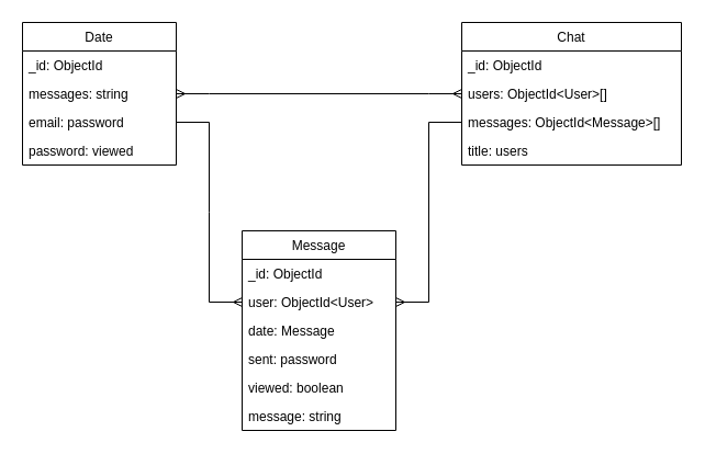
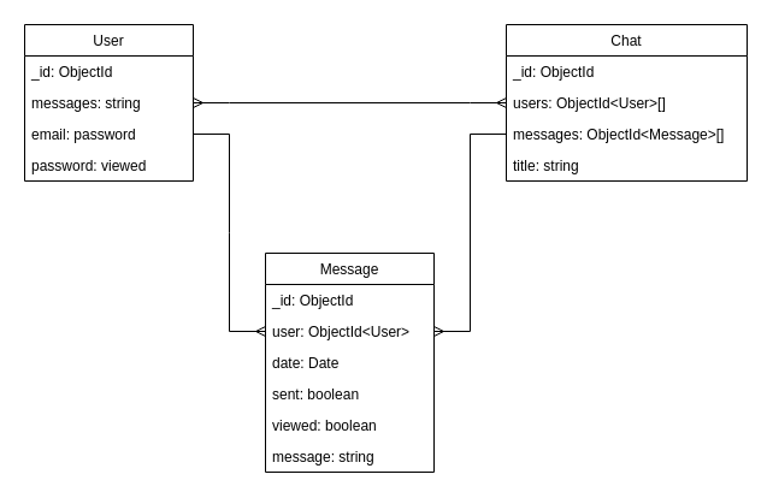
- <mxCell id="2" value="Date" style="swimlane;fontStyle=0;childLayout=stackLayout;horizontal=1;startSize=26;fillColor=none;horizontalStack=0;resizeParent=1;resizeParentMax=0;resizeLast=0;collapsible=1;marginBottom=0;" vertex="1" parent="1"><mxGeometry x="20" y="20" width="140" height="130" as="geometry" /></mxCell>
+ <mxCell id="2" value="User" style="swimlane;fontStyle=0;childLayout=stackLayout;horizontal=1;startSize=26;fillColor=none;horizontalStack=0;resizeParent=1;resizeParentMax=0;resizeLast=0;collapsible=1;marginBottom=0;" vertex="1" parent="1"><mxGeometry x="20" y="20" width="140" height="130" as="geometry" /></mxCell>
- <mxCell id="11" value="title: users" style="text;strokeColor=none;fillColor=none;align=left;verticalAlign=top;spacingLeft=4;spacingRight=4;overflow=hidden;rotatable=0;points=[[0,0.5],[1,0.5]];portConstraint=eastwest;" vertex="1" parent="7"><mxGeometry y="104" width="200" height="26" as="geometry" /></mxCell>
+ <mxCell id="11" value="title: string" style="text;strokeColor=none;fillColor=none;align=left;verticalAlign=top;spacingLeft=4;spacingRight=4;overflow=hidden;rotatable=0;points=[[0,0.5],[1,0.5]];portConstraint=eastwest;" vertex="1" parent="7"><mxGeometry y="104" width="200" height="26" as="geometry" /></mxCell>
- <mxCell id="15" value="date: Message" style="text;strokeColor=none;fillColor=none;align=left;verticalAlign=top;spacingLeft=4;spacingRight=4;overflow=hidden;rotatable=0;points=[[0,0.5],[1,0.5]];portConstraint=eastwest;" vertex="1" parent="12"><mxGeometry y="78" width="140" height="26" as="geometry" /></mxCell>
+ <mxCell id="15" value="date: Date" style="text;strokeColor=none;fillColor=none;align=left;verticalAlign=top;spacingLeft=4;spacingRight=4;overflow=hidden;rotatable=0;points=[[0,0.5],[1,0.5]];portConstraint=eastwest;" vertex="1" parent="12"><mxGeometry y="78" width="140" height="26" as="geometry" /></mxCell>
- <mxCell id="16" value="sent: password" style="text;strokeColor=none;fillColor=none;align=left;verticalAlign=top;spacingLeft=4;spacingRight=4;overflow=hidden;rotatable=0;points=[[0,0.5],[1,0.5]];portConstraint=eastwest;" vertex="1" parent="12"><mxGeometry y="104" width="140" height="26" as="geometry" /></mxCell>
+ <mxCell id="16" value="sent: boolean" style="text;strokeColor=none;fillColor=none;align=left;verticalAlign=top;spacingLeft=4;spacingRight=4;overflow=hidden;rotatable=0;points=[[0,0.5],[1,0.5]];portConstraint=eastwest;" vertex="1" parent="12"><mxGeometry y="104" width="140" height="26" as="geometry" /></mxCell>
